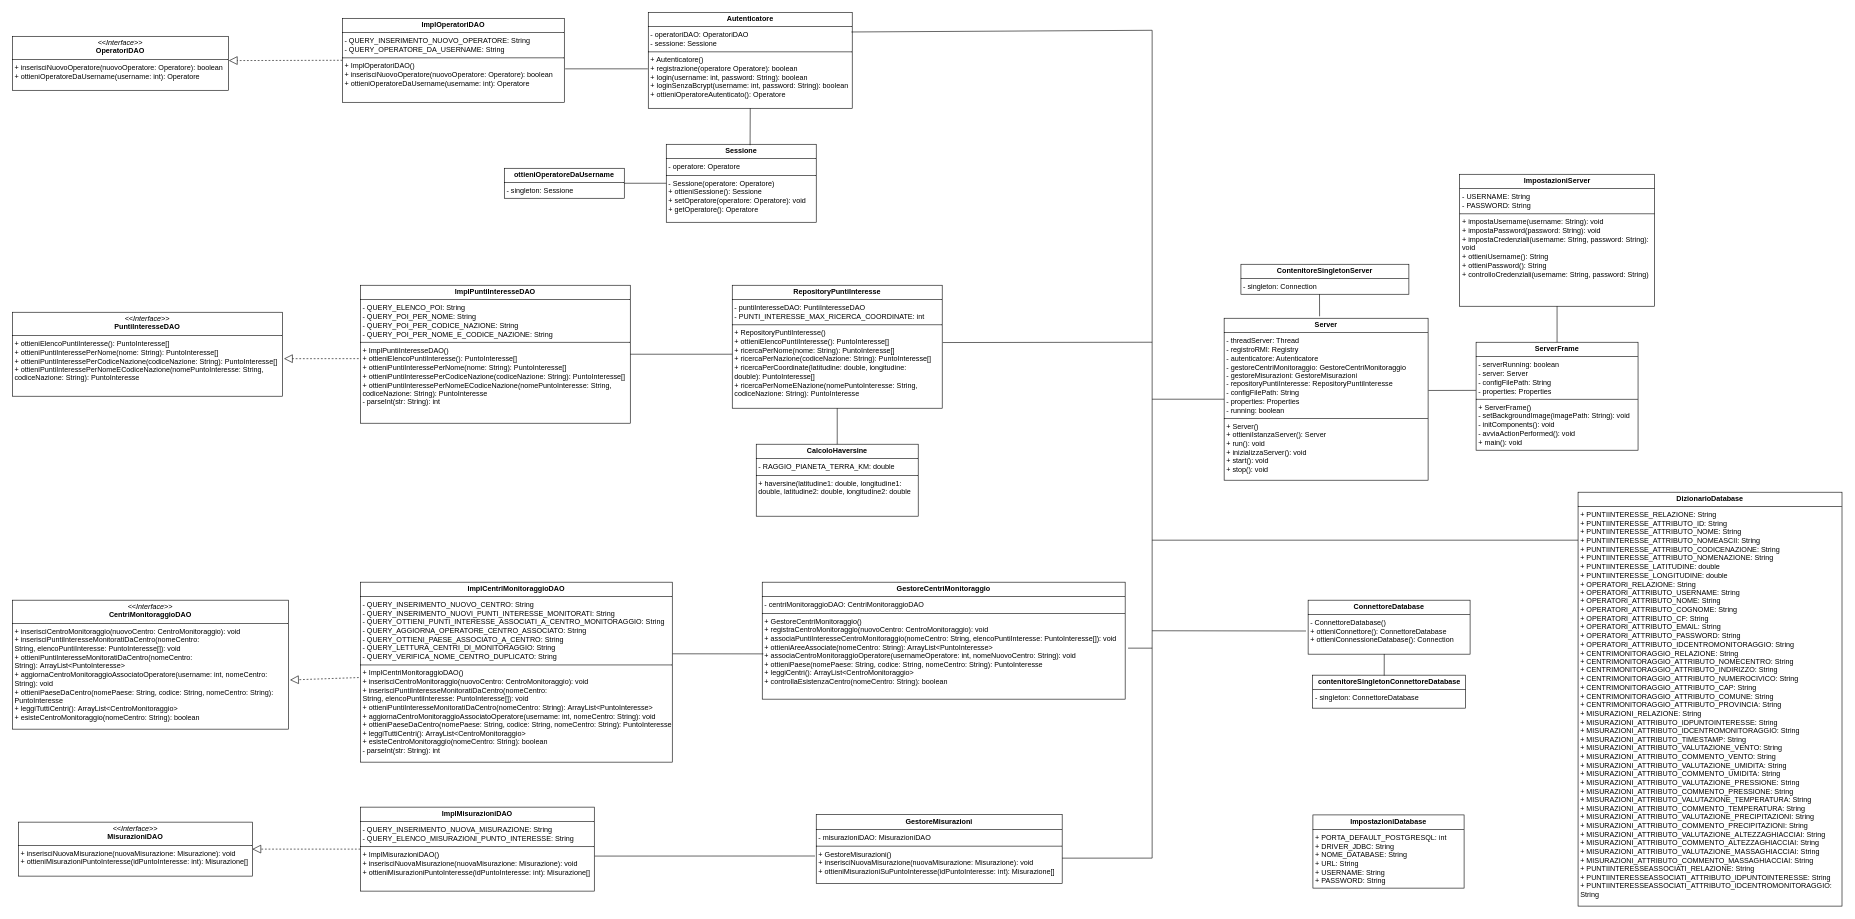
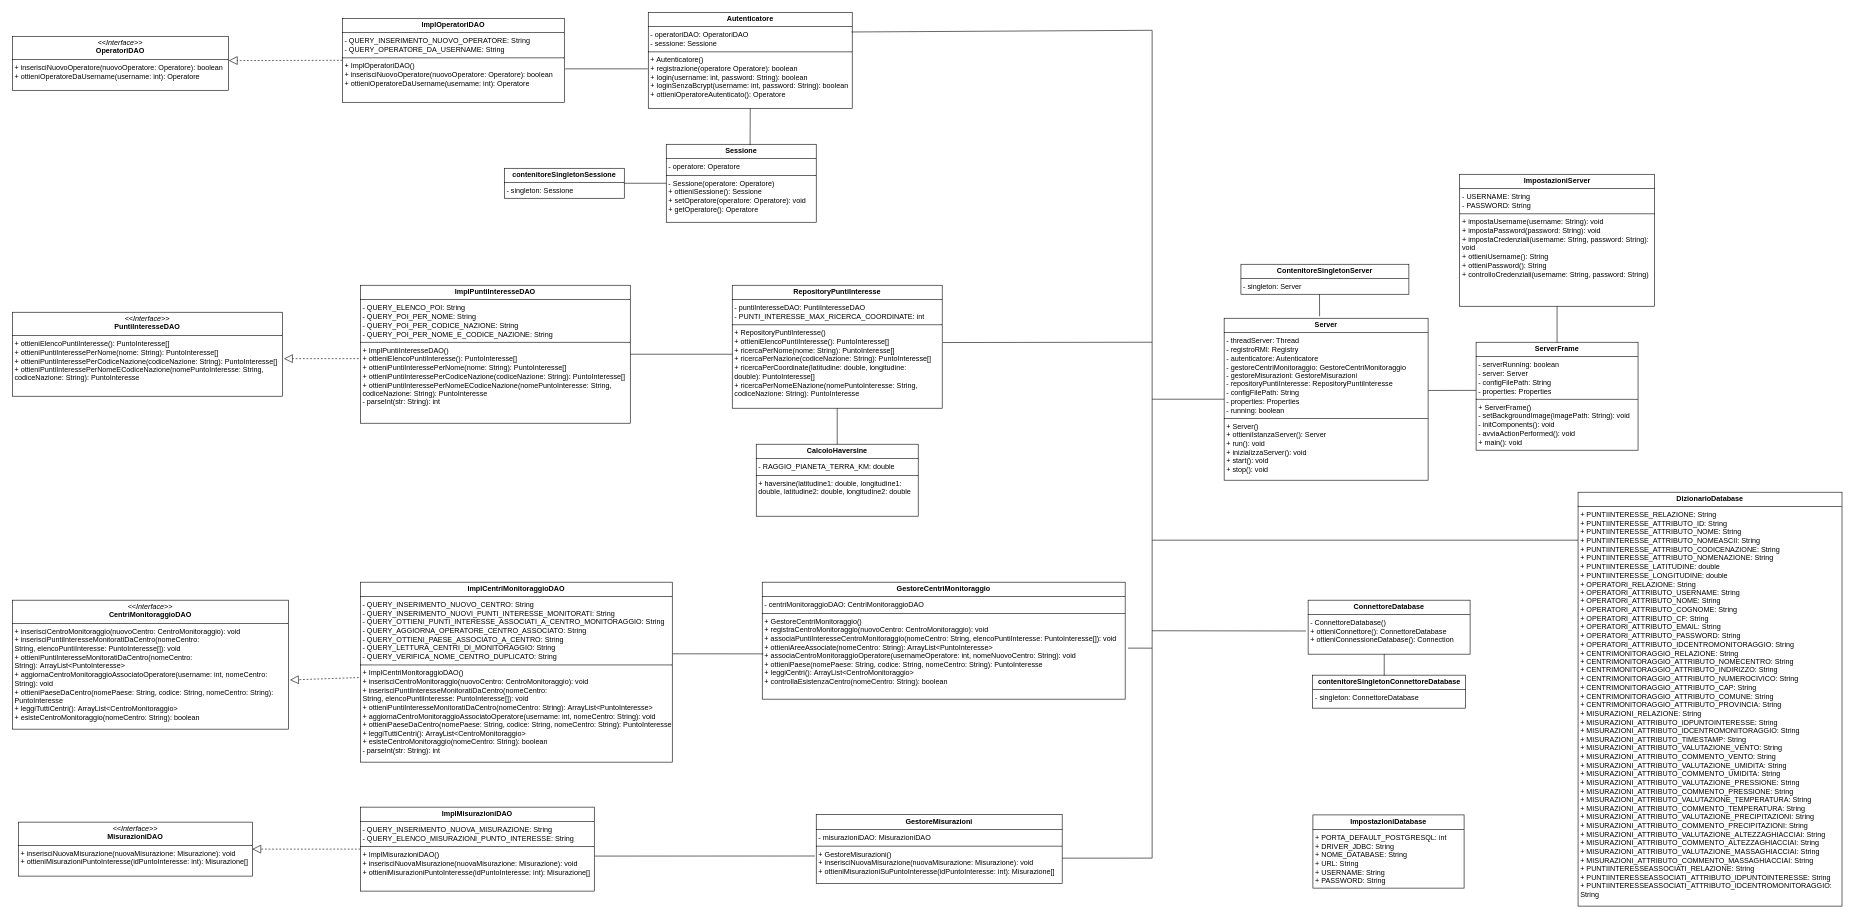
- <mxCell id="12" value="&lt;p style=&quot;margin:0px;margin-top:4px;text-align:center;&quot;&gt;&lt;b&gt;ottieniOperatoreDaUsername&lt;/b&gt;&lt;br&gt;&lt;/p&gt;&lt;hr size=&quot;1&quot; style=&quot;border-style:solid;&quot;&gt;&lt;p style=&quot;margin:0px;margin-left:4px;&quot;&gt;- singleton: Sessione&lt;/p&gt;" style="verticalAlign=top;align=left;overflow=fill;html=1;whiteSpace=wrap;" parent="1" vertex="1"><mxGeometry x="840" y="280" width="200" height="50" as="geometry" /></mxCell>
+ <mxCell id="12" value="&lt;p style=&quot;margin:0px;margin-top:4px;text-align:center;&quot;&gt;&lt;b&gt;contenitoreSingletonSessione&lt;/b&gt;&lt;br&gt;&lt;/p&gt;&lt;hr size=&quot;1&quot; style=&quot;border-style:solid;&quot;&gt;&lt;p style=&quot;margin:0px;margin-left:4px;&quot;&gt;- singleton: Sessione&lt;/p&gt;" style="verticalAlign=top;align=left;overflow=fill;html=1;whiteSpace=wrap;" parent="1" vertex="1"><mxGeometry x="840" y="280" width="200" height="50" as="geometry" /></mxCell>
- <mxCell id="29" value="&lt;p style=&quot;margin:0px;margin-top:4px;text-align:center;&quot;&gt;&lt;b&gt;ContenitoreSingletonServer&lt;/b&gt;&lt;br&gt;&lt;/p&gt;&lt;hr size=&quot;1&quot; style=&quot;border-style:solid;&quot;&gt;&lt;p style=&quot;margin:0px;margin-left:4px;&quot;&gt;- singleton: Connection&lt;/p&gt;" style="verticalAlign=top;align=left;overflow=fill;html=1;whiteSpace=wrap;" parent="1" vertex="1"><mxGeometry x="2068" y="440" width="280" height="50" as="geometry" /></mxCell>
+ <mxCell id="29" value="&lt;p style=&quot;margin:0px;margin-top:4px;text-align:center;&quot;&gt;&lt;b&gt;ContenitoreSingletonServer&lt;/b&gt;&lt;br&gt;&lt;/p&gt;&lt;hr size=&quot;1&quot; style=&quot;border-style:solid;&quot;&gt;&lt;p style=&quot;margin:0px;margin-left:4px;&quot;&gt;- singleton: Server&lt;/p&gt;" style="verticalAlign=top;align=left;overflow=fill;html=1;whiteSpace=wrap;" parent="1" vertex="1"><mxGeometry x="2068" y="440" width="280" height="50" as="geometry" /></mxCell>
